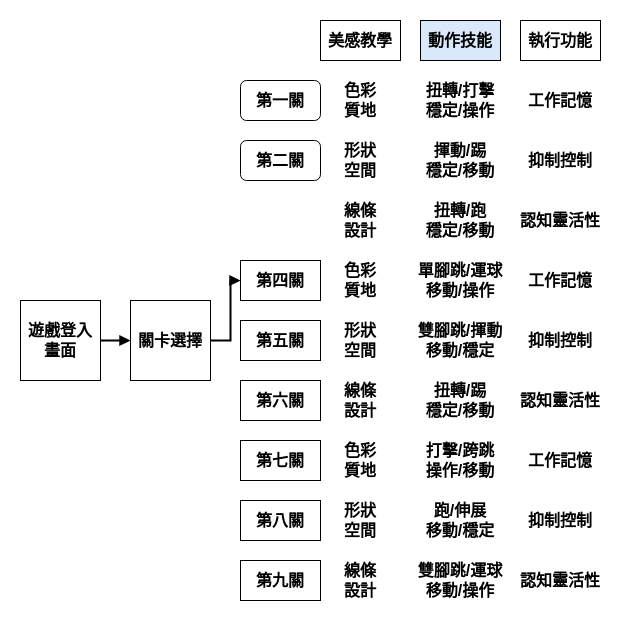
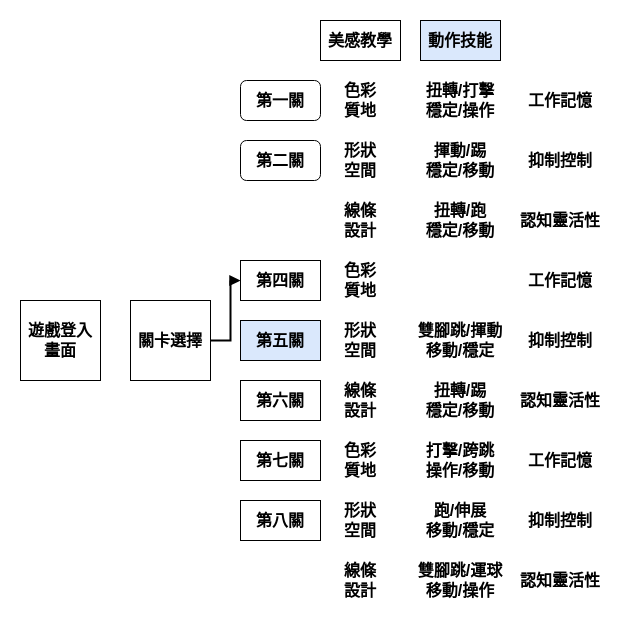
- <mxCell id="16" value="執行功能" style="rounded=0;whiteSpace=wrap;html=1;fontSize=16;fontStyle=1" vertex="1" parent="1"><mxGeometry x="520" y="20" width="80" height="40" as="geometry" /></mxCell>
- <mxCell id="30" value="單腳跳/運球&lt;br&gt;移動/操作" style="text;html=1;strokeColor=none;fillColor=none;align=center;verticalAlign=middle;whiteSpace=wrap;rounded=0;fontSize=16;fontStyle=1" vertex="1" parent="1"><mxGeometry x="415" y="257.5" width="90" height="45" as="geometry" /></mxCell>
- <mxCell id="2" style="edgeStyle=orthogonalEdgeStyle;rounded=0;orthogonalLoop=1;jettySize=auto;html=1;entryX=0;entryY=0.5;entryDx=0;entryDy=0;fontSize=16;strokeWidth=2;endArrow=block;endFill=1;" edge="1" parent="1" source="3" target="5"><mxGeometry relative="1" as="geometry" /></mxCell>
- <mxCell id="6" value="第五關" style="rounded=0;whiteSpace=wrap;html=1;fontSize=16;fontStyle=1" vertex="1" parent="1"><mxGeometry x="240" y="320" width="80" height="40" as="geometry" /></mxCell>
+ <mxCell id="6" value="第五關" style="rounded=0;whiteSpace=wrap;html=1;fontSize=16;fontStyle=1;fillColor=#dae8fc;" vertex="1" parent="1"><mxGeometry x="240" y="320" width="80" height="40" as="geometry" /></mxCell>
- <mxCell id="13" value="第九關" style="rounded=0;whiteSpace=wrap;html=1;fontSize=16;fontStyle=1" vertex="1" parent="1"><mxGeometry x="240" y="560" width="80" height="40" as="geometry" /></mxCell>
